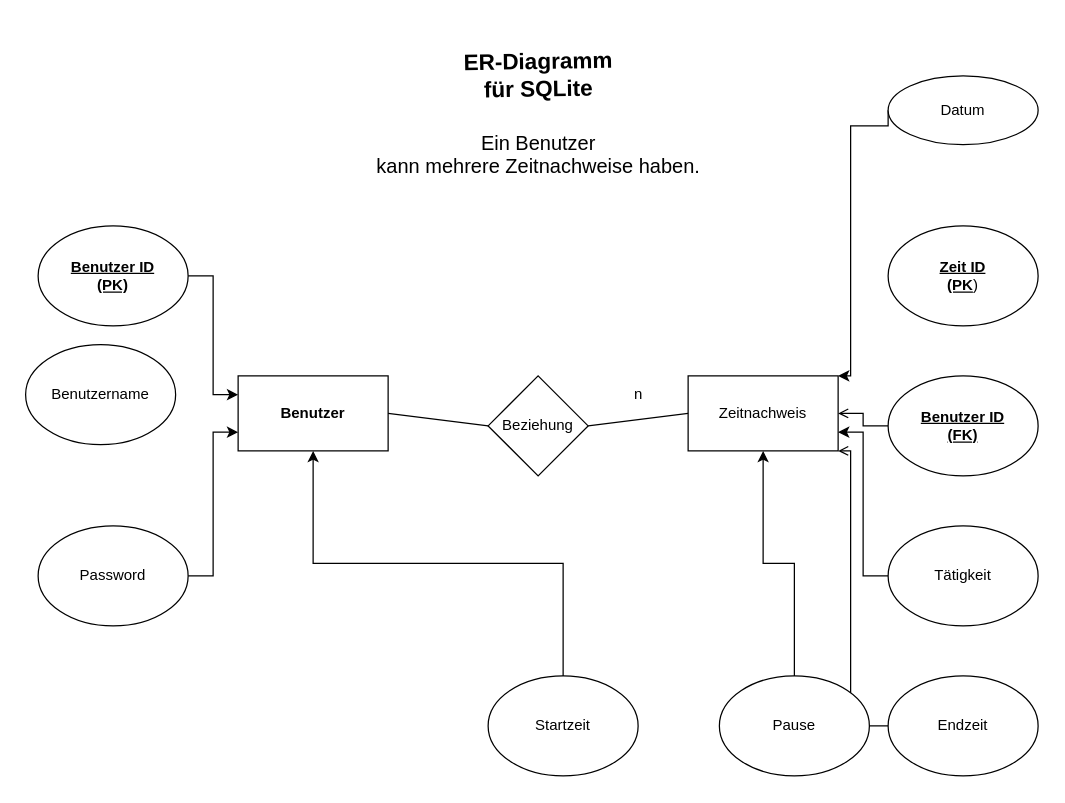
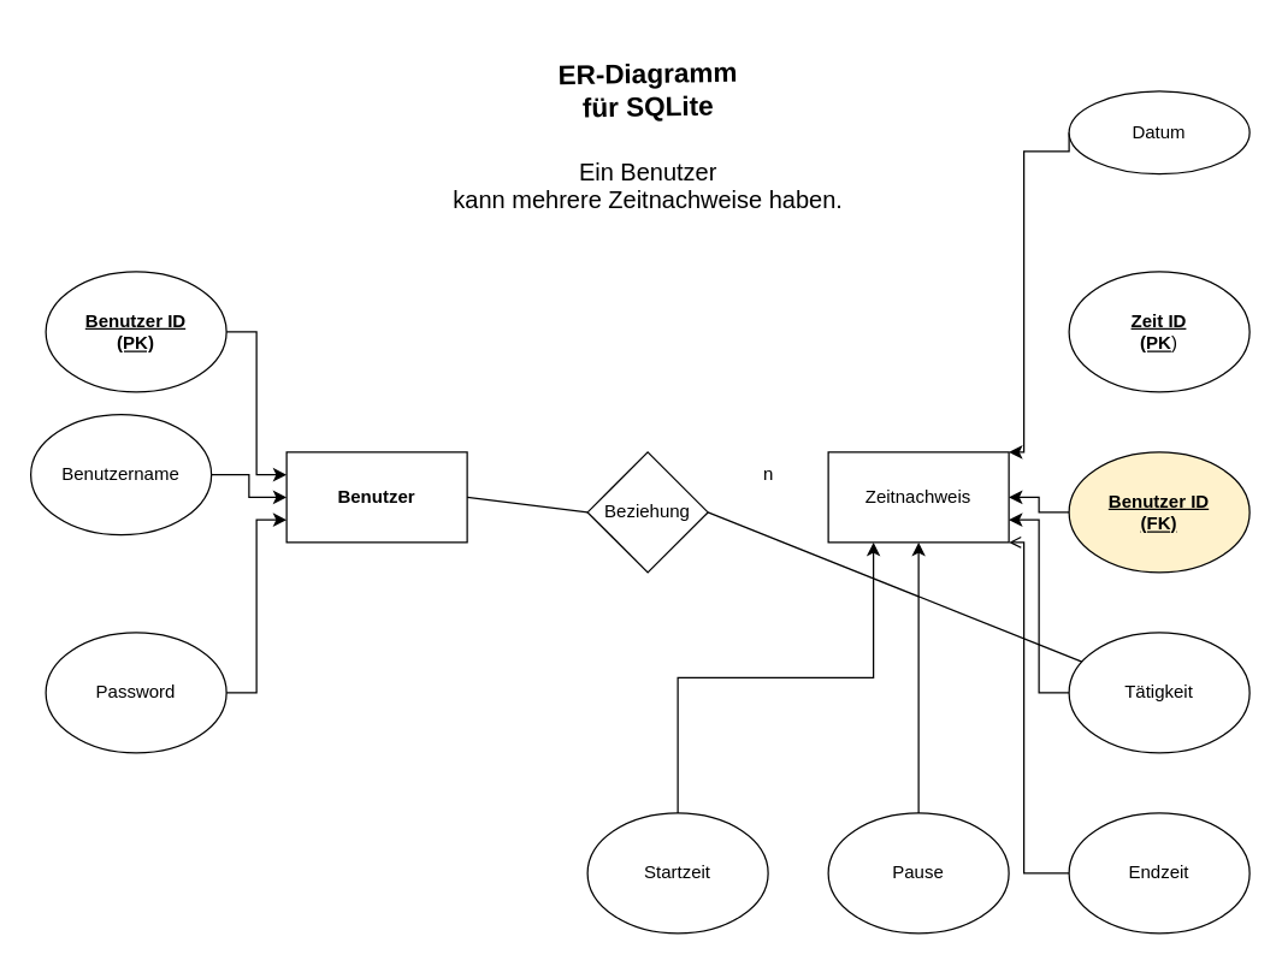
+ <mxCell id="3" style="edgeStyle=orthogonalEdgeStyle;rounded=0;orthogonalLoop=1;jettySize=auto;html=1;exitX=1;exitY=0.5;exitDx=0;exitDy=0;entryX=0;entryY=0.5;entryDx=0;entryDy=0;" edge="1" parent="1" source="4" target="2"><mxGeometry relative="1" as="geometry" /></mxCell>
- <mxCell id="10" style="edgeStyle=orthogonalEdgeStyle;rounded=0;orthogonalLoop=1;jettySize=auto;html=1;exitX=0;exitY=0.5;exitDx=0;exitDy=0;entryX=1;entryY=0.5;entryDx=0;entryDy=0;endArrow=open;" edge="1" parent="1" source="11" target="6"><mxGeometry relative="1" as="geometry" /></mxCell>
+ <mxCell id="10" style="edgeStyle=orthogonalEdgeStyle;rounded=0;orthogonalLoop=1;jettySize=auto;html=1;exitX=0;exitY=0.5;exitDx=0;exitDy=0;entryX=1;entryY=0.5;entryDx=0;entryDy=0;" edge="1" parent="1" source="11" target="6"><mxGeometry relative="1" as="geometry" /></mxCell>
- <mxCell id="8" value="" style="endArrow=none;html=1;rounded=0;exitX=1;exitY=0.5;exitDx=0;exitDy=0;entryX=0;entryY=0.5;entryDx=0;entryDy=0;" edge="1" parent="1" source="5" target="6"><mxGeometry width="50" height="50" relative="1" as="geometry"><mxPoint x="510" y="290" as="sourcePoint" /><mxPoint x="560" y="240" as="targetPoint" /></mxGeometry></mxCell>
+ <mxCell id="8" value="" style="endArrow=none;html=1;rounded=0;exitX=1;exitY=0.5;exitDx=0;exitDy=0;" edge="1" parent="1" source="5" target="17"><mxGeometry width="50" height="50" relative="1" as="geometry"><mxPoint x="510" y="290" as="sourcePoint" /><mxPoint x="560" y="240" as="targetPoint" /></mxGeometry></mxCell>
- <mxCell id="11" value="&lt;b&gt;&lt;u&gt;Benutzer ID&lt;/u&gt;&lt;/b&gt;&lt;div&gt;&lt;b&gt;&lt;u&gt;(FK)&lt;/u&gt;&lt;/b&gt;&lt;/div&gt;" style="ellipse;whiteSpace=wrap;html=1;" vertex="1" parent="1"><mxGeometry x="710" y="300" width="120" height="80" as="geometry" /></mxCell>
+ <mxCell id="11" value="&lt;b&gt;&lt;u&gt;Benutzer ID&lt;/u&gt;&lt;/b&gt;&lt;div&gt;&lt;b&gt;&lt;u&gt;(FK)&lt;/u&gt;&lt;/b&gt;&lt;/div&gt;" style="ellipse;whiteSpace=wrap;html=1;fillColor=#fff2cc;" vertex="1" parent="1"><mxGeometry x="710" y="300" width="120" height="80" as="geometry" /></mxCell>
- <mxCell id="22" style="edgeStyle=orthogonalEdgeStyle;rounded=0;orthogonalLoop=1;jettySize=auto;html=1;exitX=0.5;exitY=0;exitDx=0;exitDy=0;" edge="1" parent="1" source="23" target="2"><mxGeometry relative="1" as="geometry" /></mxCell>
+ <mxCell id="22" style="edgeStyle=orthogonalEdgeStyle;rounded=0;orthogonalLoop=1;jettySize=auto;html=1;exitX=0.5;exitY=0;exitDx=0;exitDy=0;entryX=0.25;entryY=1;entryDx=0;entryDy=0;" edge="1" parent="1" source="23" target="6"><mxGeometry relative="1" as="geometry" /></mxCell>
- <mxCell id="25" value="Pause" style="ellipse;whiteSpace=wrap;html=1;" vertex="1" parent="1"><mxGeometry x="575" y="540" width="120" height="80" as="geometry" /></mxCell>
+ <mxCell id="25" value="Pause" style="ellipse;whiteSpace=wrap;html=1;" vertex="1" parent="1"><mxGeometry x="550" y="540" width="120" height="80" as="geometry" /></mxCell>
